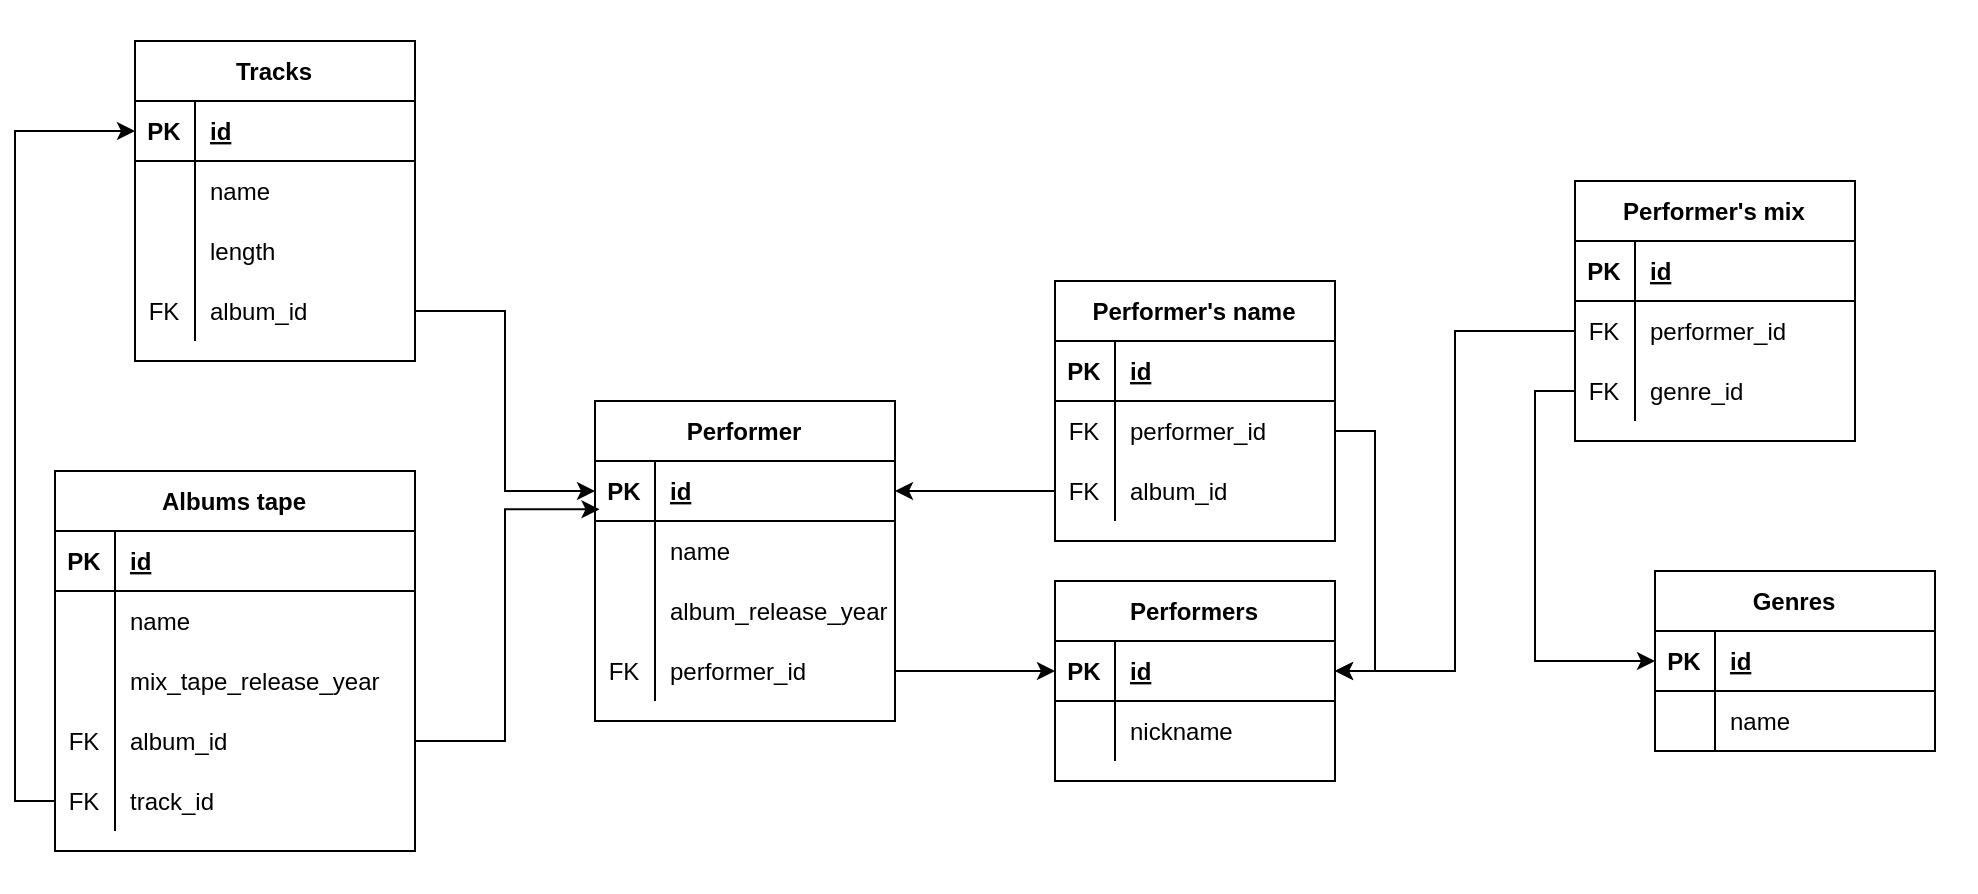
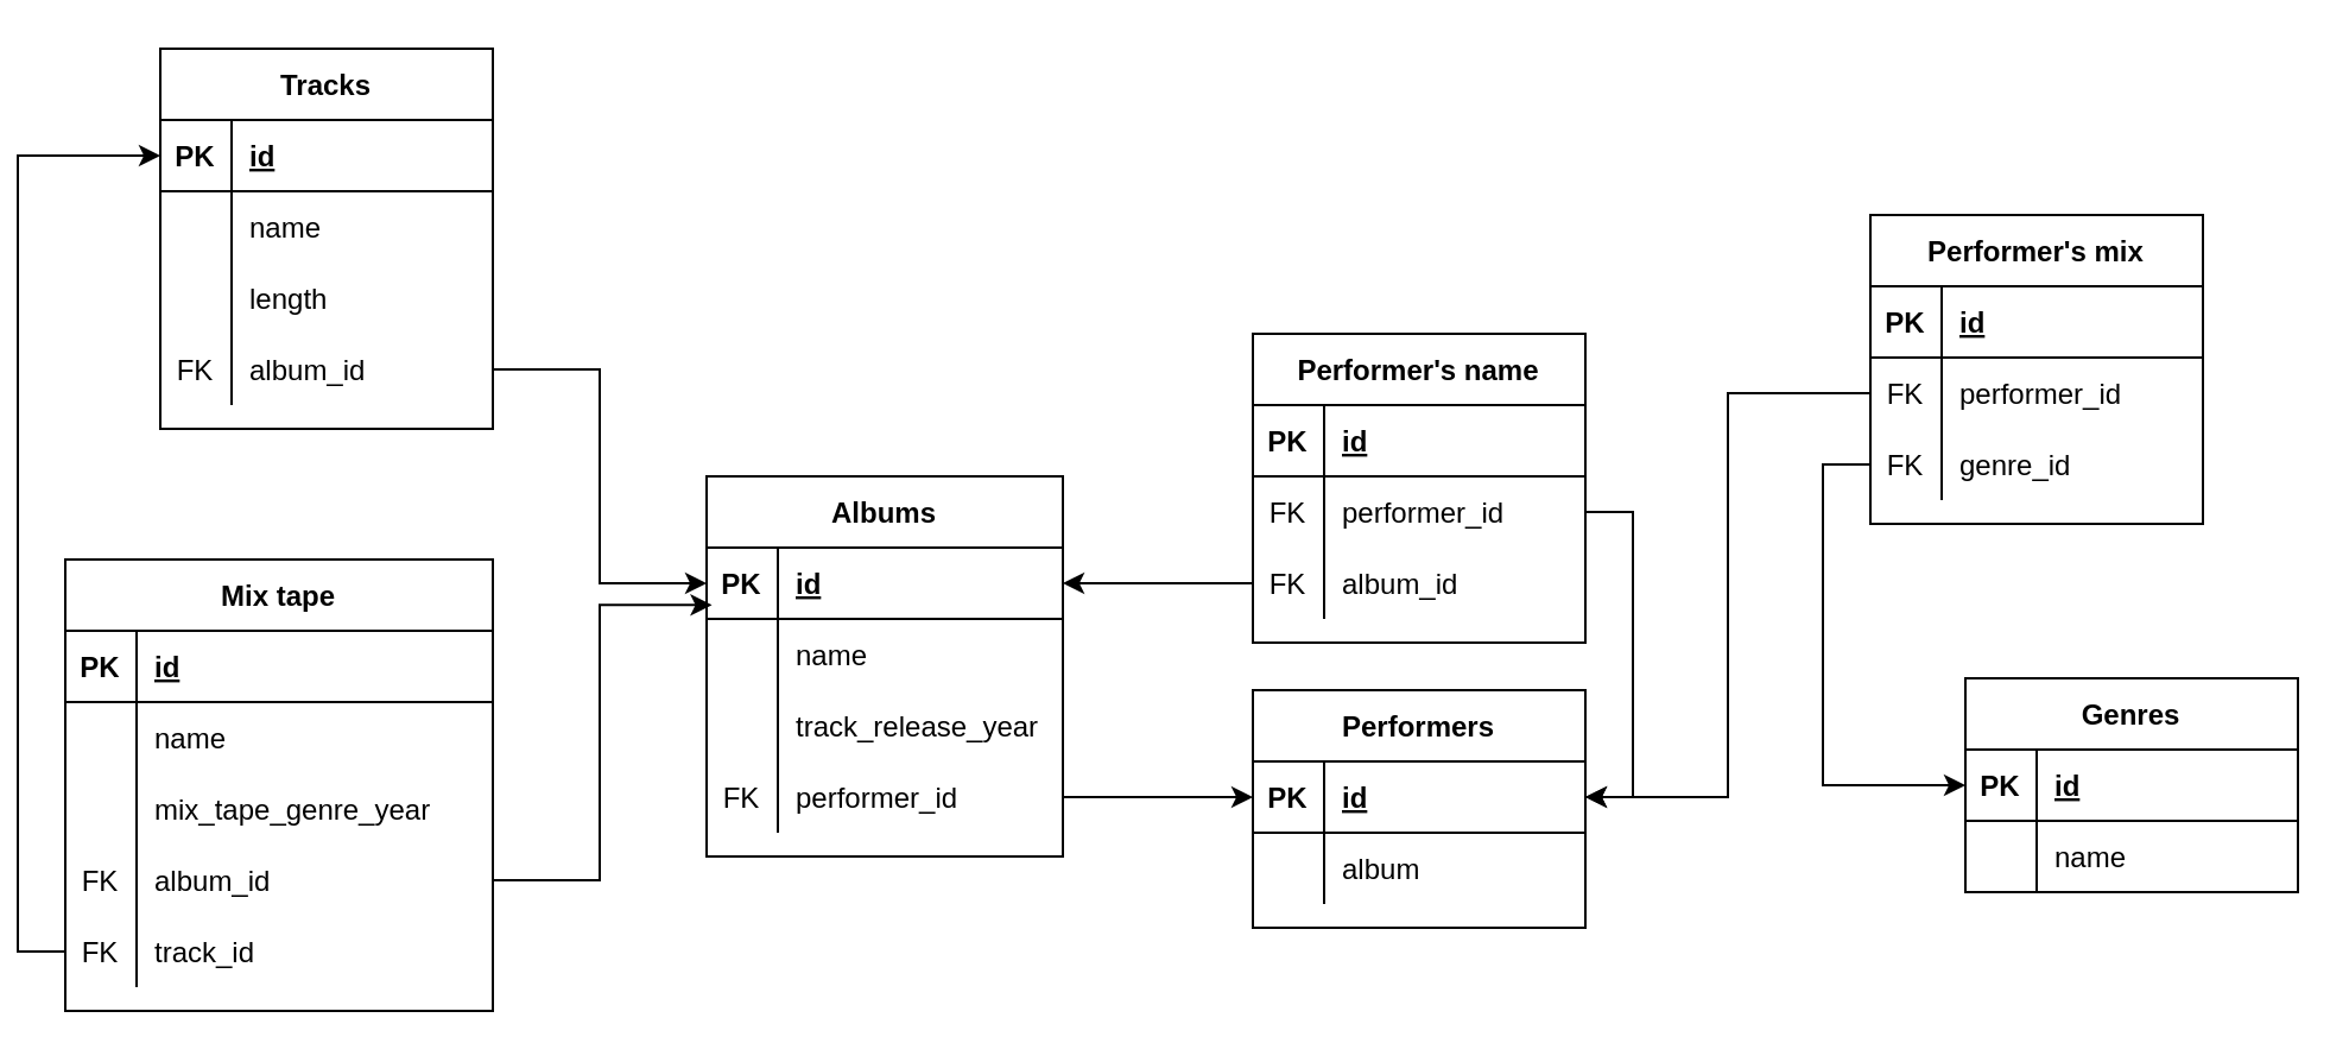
- <mxCell id="17" value="Performer" style="shape=table;startSize=30;container=1;collapsible=1;childLayout=tableLayout;fixedRows=1;rowLines=0;fontStyle=1;align=center;resizeLast=1;" parent="1" vertex="1"><mxGeometry x="290" y="200" width="150" height="160" as="geometry" /></mxCell>
+ <mxCell id="17" value="Albums" style="shape=table;startSize=30;container=1;collapsible=1;childLayout=tableLayout;fixedRows=1;rowLines=0;fontStyle=1;align=center;resizeLast=1;" parent="1" vertex="1"><mxGeometry x="290" y="200" width="150" height="160" as="geometry" /></mxCell>
- <mxCell id="65" value="Albums tape" style="shape=table;startSize=30;container=1;collapsible=1;childLayout=tableLayout;fixedRows=1;rowLines=0;fontStyle=1;align=center;resizeLast=1;" parent="1" vertex="1"><mxGeometry x="20" y="235" width="180" height="190" as="geometry" /></mxCell>
+ <mxCell id="65" value="Mix tape" style="shape=table;startSize=30;container=1;collapsible=1;childLayout=tableLayout;fixedRows=1;rowLines=0;fontStyle=1;align=center;resizeLast=1;" parent="1" vertex="1"><mxGeometry x="20" y="235" width="180" height="190" as="geometry" /></mxCell>
- <mxCell id="26" value="album_release_year" style="shape=partialRectangle;connectable=0;fillColor=none;top=0;left=0;bottom=0;right=0;align=left;spacingLeft=6;overflow=hidden;" parent="24" vertex="1"><mxGeometry x="30" width="120" height="30" as="geometry"><mxRectangle width="120" height="30" as="alternateBounds" /></mxGeometry></mxCell>
+ <mxCell id="26" value="track_release_year" style="shape=partialRectangle;connectable=0;fillColor=none;top=0;left=0;bottom=0;right=0;align=left;spacingLeft=6;overflow=hidden;" parent="24" vertex="1"><mxGeometry x="30" width="120" height="30" as="geometry"><mxRectangle width="120" height="30" as="alternateBounds" /></mxGeometry></mxCell>
- <mxCell id="74" value="mix_tape_release_year" style="shape=partialRectangle;connectable=0;fillColor=none;top=0;left=0;bottom=0;right=0;align=left;spacingLeft=6;overflow=hidden;" parent="72" vertex="1"><mxGeometry x="30" width="150" height="30" as="geometry"><mxRectangle width="150" height="30" as="alternateBounds" /></mxGeometry></mxCell>
+ <mxCell id="74" value="mix_tape_genre_year" style="shape=partialRectangle;connectable=0;fillColor=none;top=0;left=0;bottom=0;right=0;align=left;spacingLeft=6;overflow=hidden;" parent="72" vertex="1"><mxGeometry x="30" width="150" height="30" as="geometry"><mxRectangle width="150" height="30" as="alternateBounds" /></mxGeometry></mxCell>
- <mxCell id="16" value="nickname" style="shape=partialRectangle;connectable=0;fillColor=none;top=0;left=0;bottom=0;right=0;align=left;spacingLeft=6;overflow=hidden;" parent="14" vertex="1"><mxGeometry x="30" width="110" height="30" as="geometry"><mxRectangle width="110" height="30" as="alternateBounds" /></mxGeometry></mxCell>
+ <mxCell id="16" value="album" style="shape=partialRectangle;connectable=0;fillColor=none;top=0;left=0;bottom=0;right=0;align=left;spacingLeft=6;overflow=hidden;" parent="14" vertex="1"><mxGeometry x="30" width="110" height="30" as="geometry"><mxRectangle width="110" height="30" as="alternateBounds" /></mxGeometry></mxCell>
